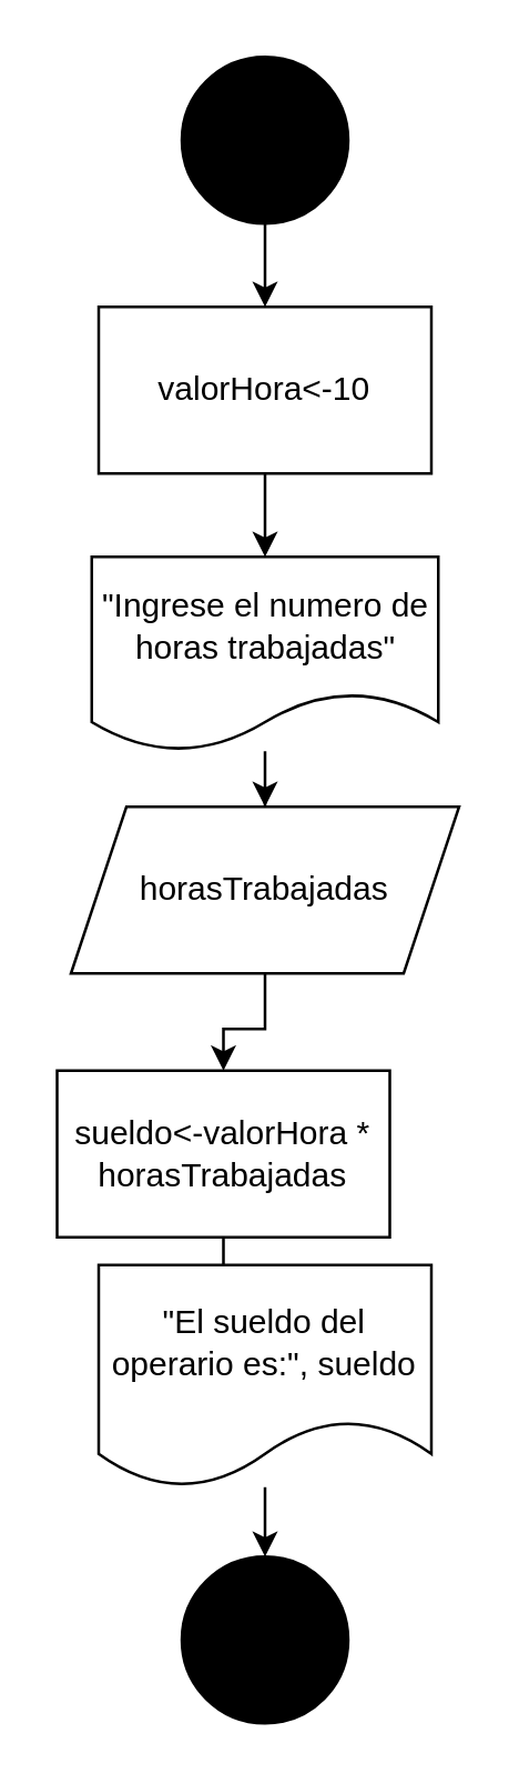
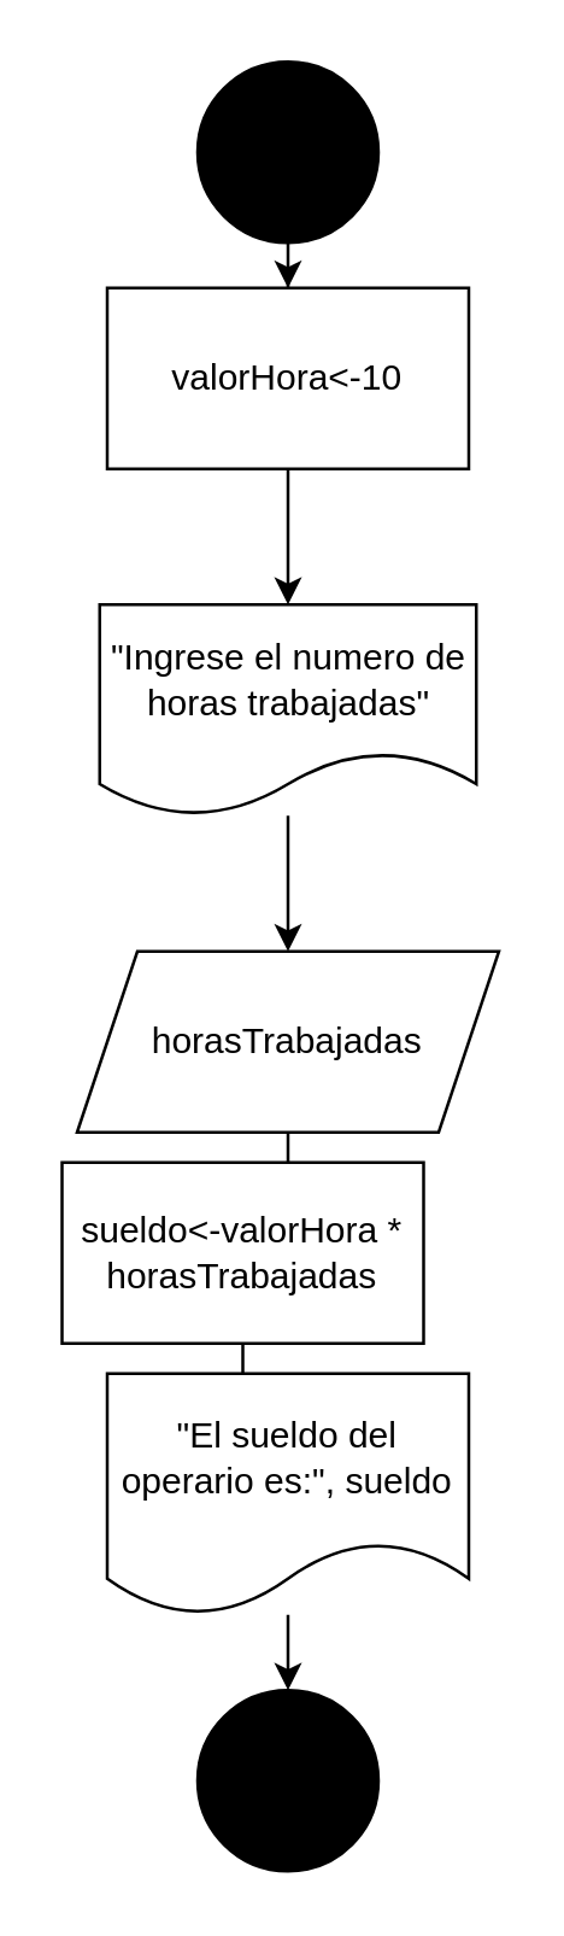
- <mxCell id="5" value="valorHora&amp;lt;-10" style="rounded=0;whiteSpace=wrap;html=1;" vertex="1" parent="1"><mxGeometry x="35" y="110" width="120" height="60" as="geometry" /></mxCell>
+ <mxCell id="5" value="valorHora&amp;lt;-10" style="rounded=0;whiteSpace=wrap;html=1;" vertex="1" parent="1"><mxGeometry x="35" y="95" width="120" height="60" as="geometry" /></mxCell>
- <mxCell id="7" value="horasTrabajadas" style="shape=parallelogram;perimeter=parallelogramPerimeter;whiteSpace=wrap;html=1;fixedSize=1;" vertex="1" parent="1"><mxGeometry x="25" y="290" width="140" height="60" as="geometry" /></mxCell>
+ <mxCell id="7" value="horasTrabajadas" style="shape=parallelogram;perimeter=parallelogramPerimeter;whiteSpace=wrap;html=1;fixedSize=1;" vertex="1" parent="1"><mxGeometry x="25" y="315" width="140" height="60" as="geometry" /></mxCell>
